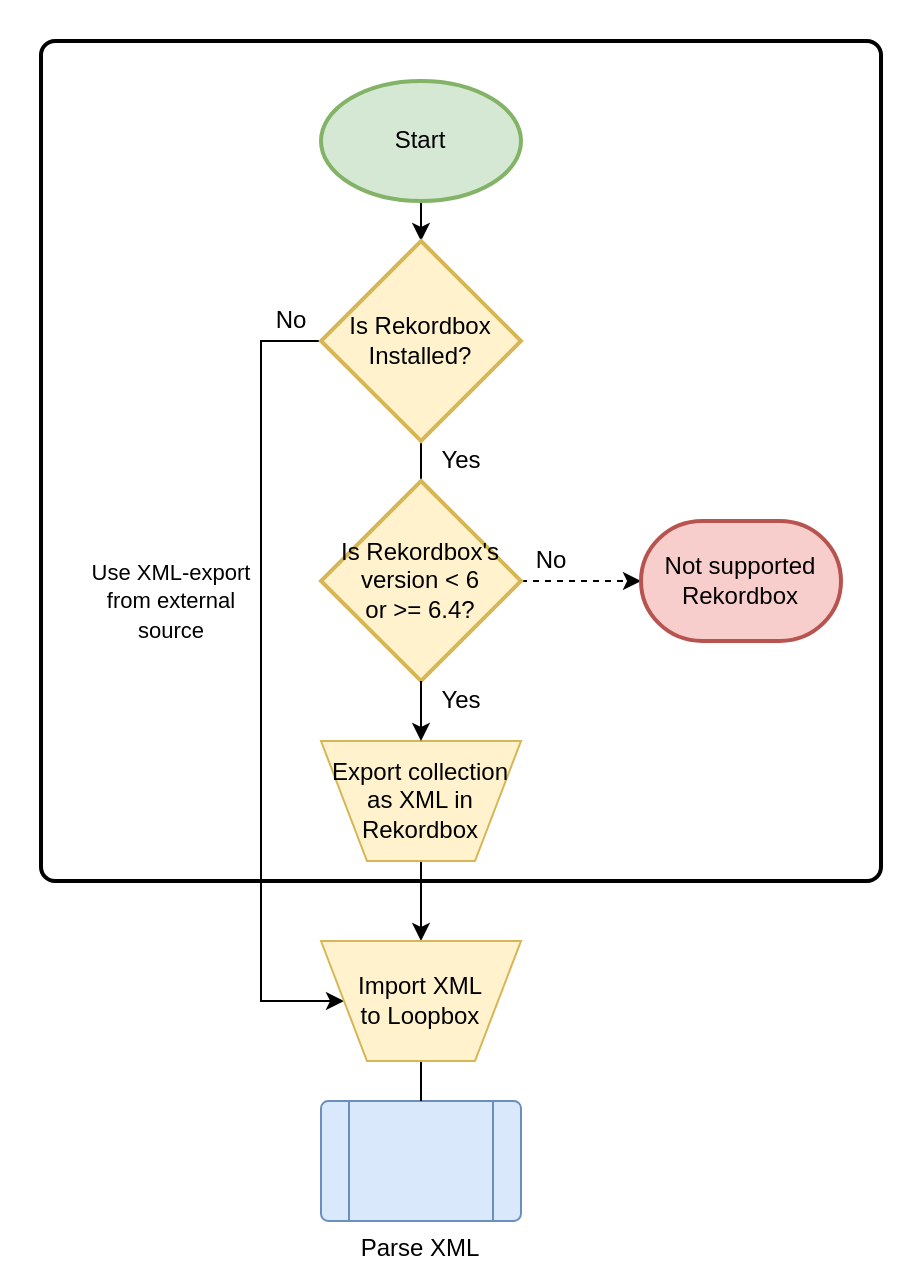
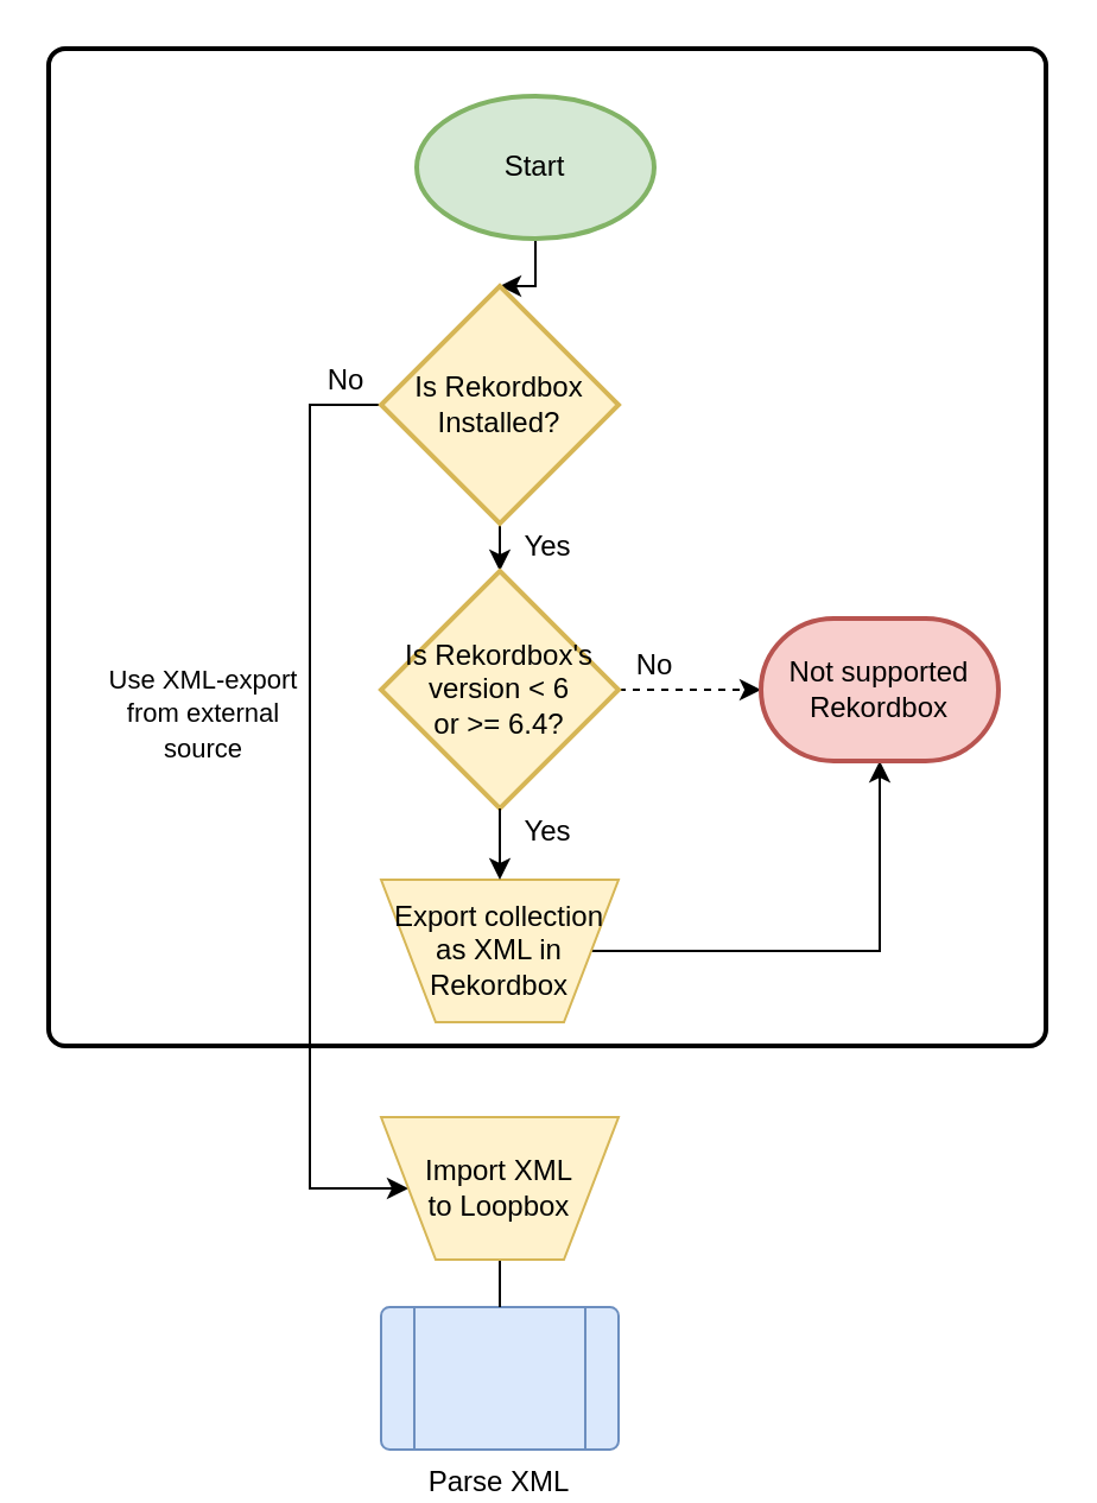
- <mxCell id="4" value="Start" style="strokeWidth=2;html=1;shape=mxgraph.flowchart.start_1;whiteSpace=wrap;fillColor=#d5e8d4;strokeColor=#82b366;" parent="1" vertex="1"><mxGeometry x="160" y="40" width="100" height="60" as="geometry" /></mxCell>
+ <mxCell id="4" value="Start" style="strokeWidth=2;html=1;shape=mxgraph.flowchart.start_1;whiteSpace=wrap;fillColor=#d5e8d4;strokeColor=#82b366;" parent="1" vertex="1"><mxGeometry x="175" y="40" width="100" height="60" as="geometry" /></mxCell>
- <mxCell id="5" style="edgeStyle=orthogonalEdgeStyle;rounded=0;orthogonalLoop=1;jettySize=auto;html=1;endArrow=none;" parent="1" source="7" target="10" edge="1"><mxGeometry relative="1" as="geometry" /></mxCell>
+ <mxCell id="5" style="edgeStyle=orthogonalEdgeStyle;rounded=0;orthogonalLoop=1;jettySize=auto;html=1;" parent="1" source="7" target="10" edge="1"><mxGeometry relative="1" as="geometry" /></mxCell>
- <mxCell id="9" style="edgeStyle=orthogonalEdgeStyle;rounded=0;orthogonalLoop=1;jettySize=auto;html=1;startArrow=none;" parent="1" source="20" target="14" edge="1"><mxGeometry relative="1" as="geometry" /></mxCell>
+ <mxCell id="9" style="edgeStyle=orthogonalEdgeStyle;rounded=0;orthogonalLoop=1;jettySize=auto;html=1;startArrow=none;" parent="1" source="20" target="15" edge="1"><mxGeometry relative="1" as="geometry" /></mxCell>
